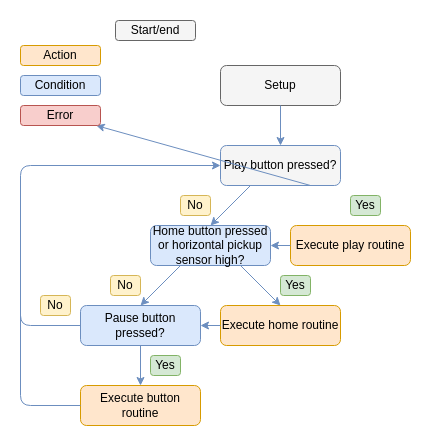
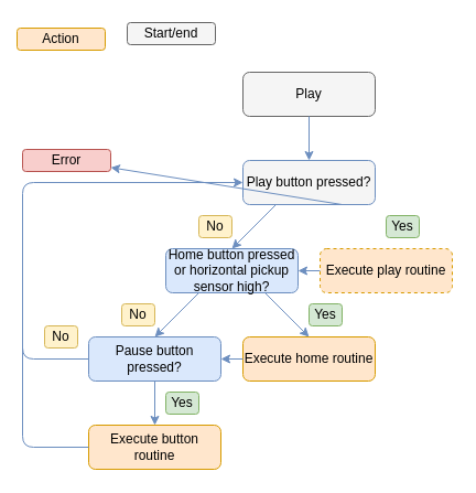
- <mxCell id="25" value="&lt;font color=&quot;#000000&quot;&gt;Action&lt;/font&gt;" style="rounded=1;whiteSpace=wrap;html=1;fillColor=#ffe6cc;strokeColor=#d79b00;" vertex="1" parent="1"><mxGeometry x="20" y="45" width="80" height="20" as="geometry" /></mxCell>
+ <mxCell id="25" value="&lt;font color=&quot;#000000&quot;&gt;Action&lt;/font&gt;" style="rounded=1;whiteSpace=wrap;html=1;fillColor=#ffe6cc;strokeColor=#d79b00;" vertex="1" parent="1"><mxGeometry x="15" y="25" width="80" height="20" as="geometry" /></mxCell>
- <mxCell id="26" value="&lt;font color=&quot;#000000&quot;&gt;Condition&lt;/font&gt;" style="rounded=1;whiteSpace=wrap;html=1;fillColor=#dae8fc;strokeColor=#6c8ebf;" vertex="1" parent="1"><mxGeometry x="20" y="75" width="80" height="20" as="geometry" /></mxCell>
- <mxCell id="2" value="&lt;font color=&quot;#000000&quot;&gt;Setup&lt;/font&gt;" style="rounded=1;whiteSpace=wrap;html=1;fillColor=#f5f5f5;strokeColor=#666666;fontColor=#333333;" parent="1" vertex="1"><mxGeometry x="220" y="65" width="120" height="40" as="geometry" /></mxCell>
+ <mxCell id="2" value="&lt;font color=&quot;#000000&quot;&gt;Play&lt;/font&gt;" style="rounded=1;whiteSpace=wrap;html=1;fillColor=#f5f5f5;strokeColor=#666666;fontColor=#333333;" parent="1" vertex="1"><mxGeometry x="220" y="65" width="120" height="40" as="geometry" /></mxCell>
- <mxCell id="28" value="&lt;font color=&quot;#000000&quot;&gt;Error&lt;/font&gt;" style="rounded=1;whiteSpace=wrap;html=1;fillColor=#f8cecc;strokeColor=#b85450;" vertex="1" parent="1"><mxGeometry x="20" y="105" width="80" height="20" as="geometry" /></mxCell>
+ <mxCell id="28" value="&lt;font color=&quot;#000000&quot;&gt;Error&lt;/font&gt;" style="rounded=1;whiteSpace=wrap;html=1;fillColor=#f8cecc;strokeColor=#b85450;" vertex="1" parent="1"><mxGeometry x="20" y="135" width="80" height="20" as="geometry" /></mxCell>
- <mxCell id="11" value="&lt;font color=&quot;#000000&quot;&gt;Execute play routine&lt;/font&gt;" style="rounded=1;whiteSpace=wrap;html=1;fillColor=#ffe6cc;strokeColor=#d79b00;" vertex="1" parent="1"><mxGeometry x="290" y="225" width="120" height="40" as="geometry" /></mxCell>
+ <mxCell id="11" value="&lt;font color=&quot;#000000&quot;&gt;Execute play routine&lt;/font&gt;" style="rounded=1;whiteSpace=wrap;html=1;fillColor=#ffe6cc;strokeColor=#d79b00;dashed=1;" vertex="1" parent="1"><mxGeometry x="290" y="225" width="120" height="40" as="geometry" /></mxCell>
